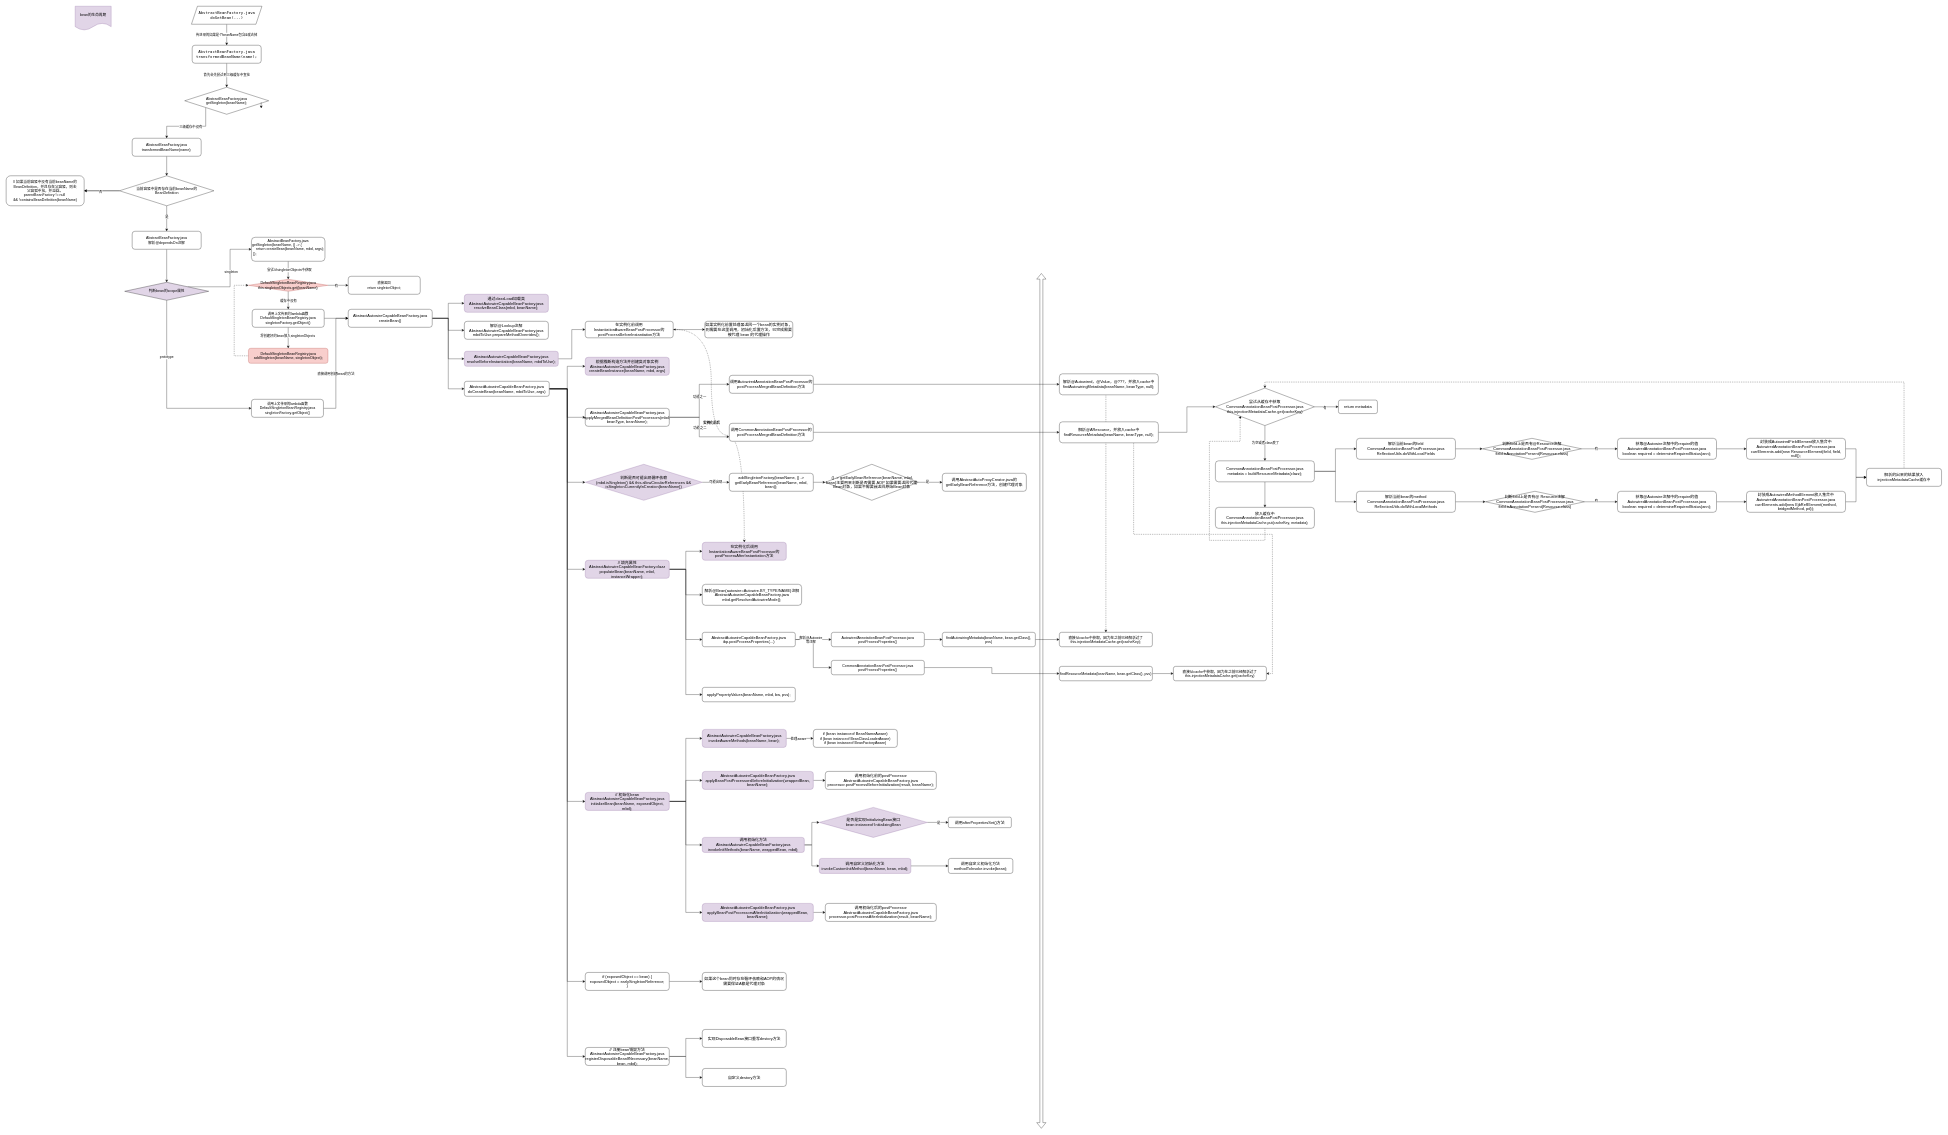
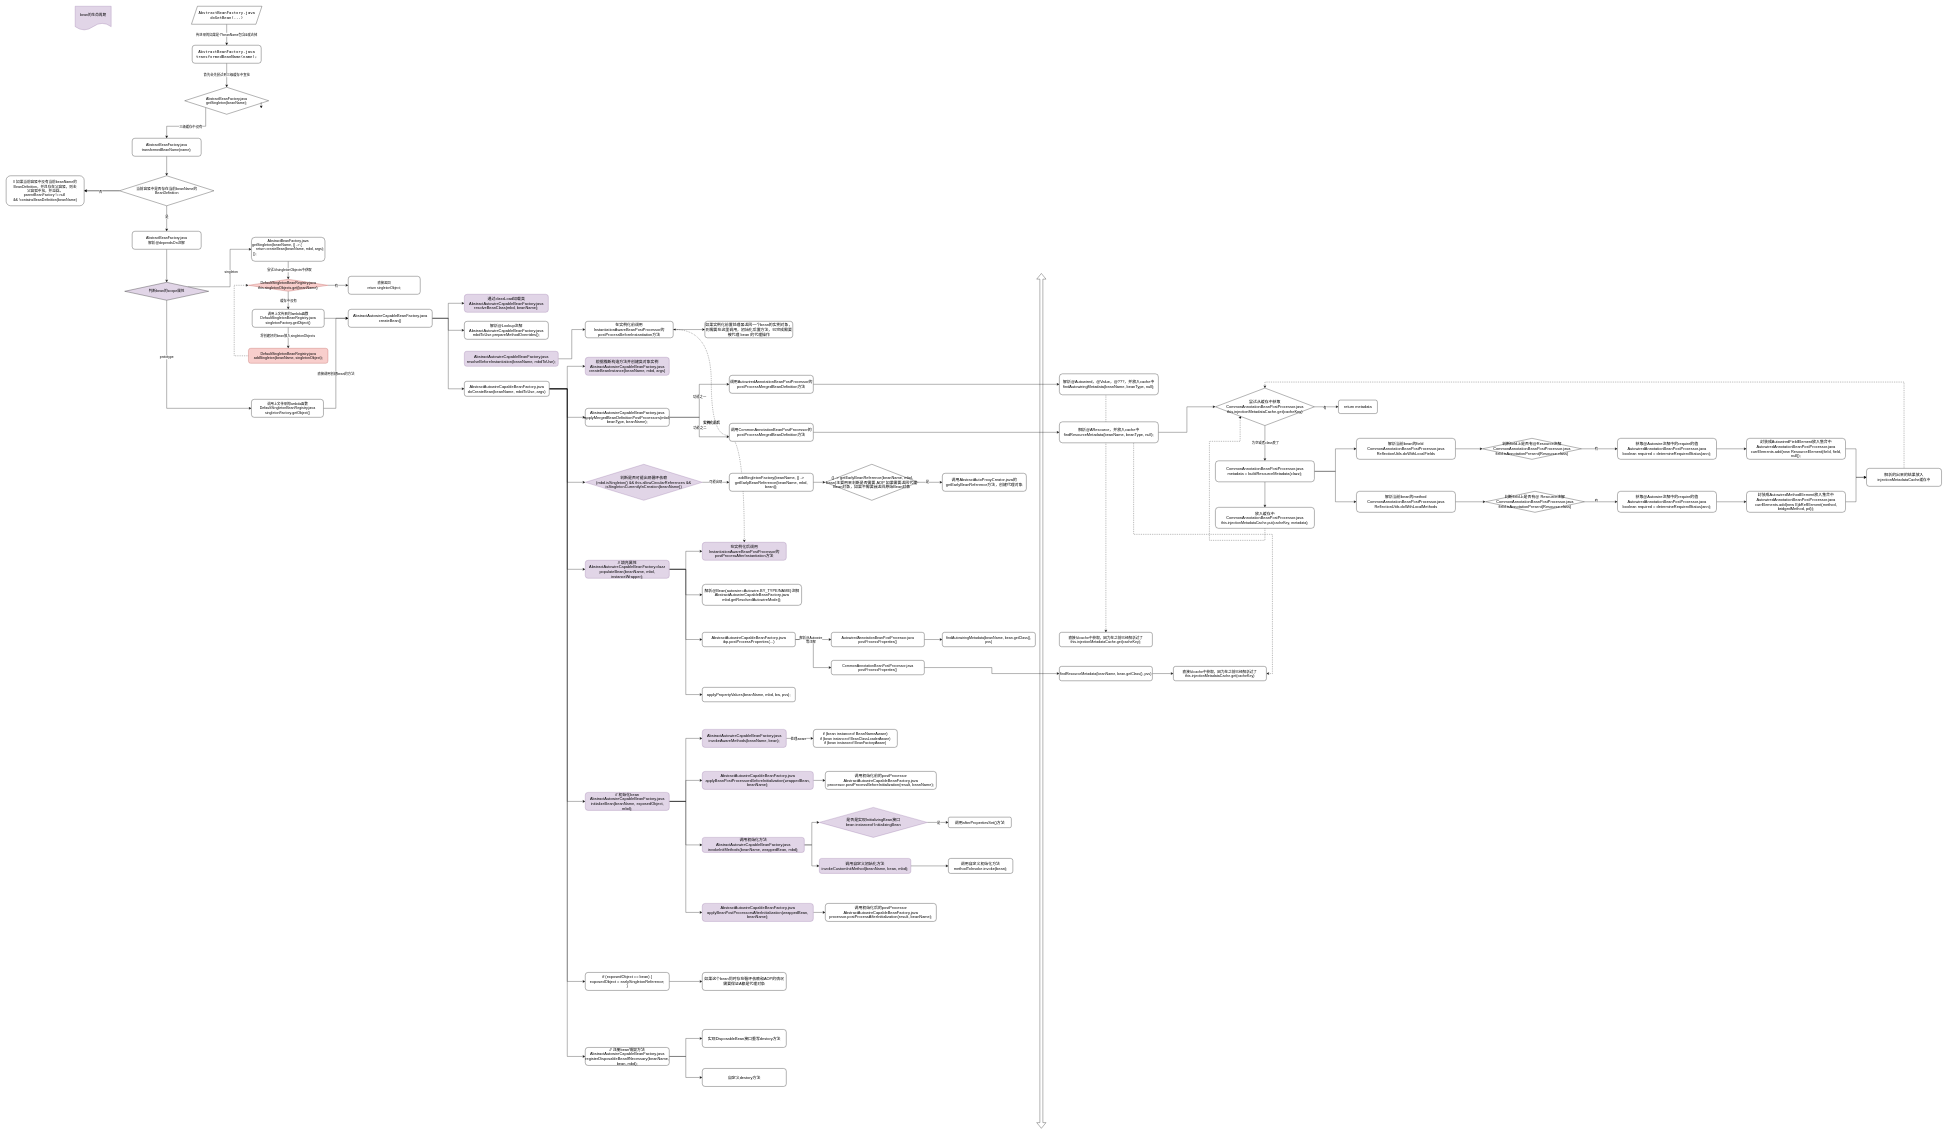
- <mxCell id="38" style="edgeStyle=orthogonalEdgeStyle;rounded=0;orthogonalLoop=1;jettySize=auto;html=1;exitX=1;exitY=0.5;exitDx=0;exitDy=0;entryX=0;entryY=0.5;entryDx=0;entryDy=0;" parent="1" source="40" target="44" edge="1"><mxGeometry relative="1" as="geometry" /></mxCell>
- <mxCell id="87" style="edgeStyle=orthogonalEdgeStyle;rounded=0;orthogonalLoop=1;jettySize=auto;html=1;exitX=1;exitY=0.5;exitDx=0;exitDy=0;entryX=0;entryY=0.5;entryDx=0;entryDy=0;startArrow=none;startFill=0;" parent="1" source="88" target="89" edge="1"><mxGeometry relative="1" as="geometry" /></mxCell>
